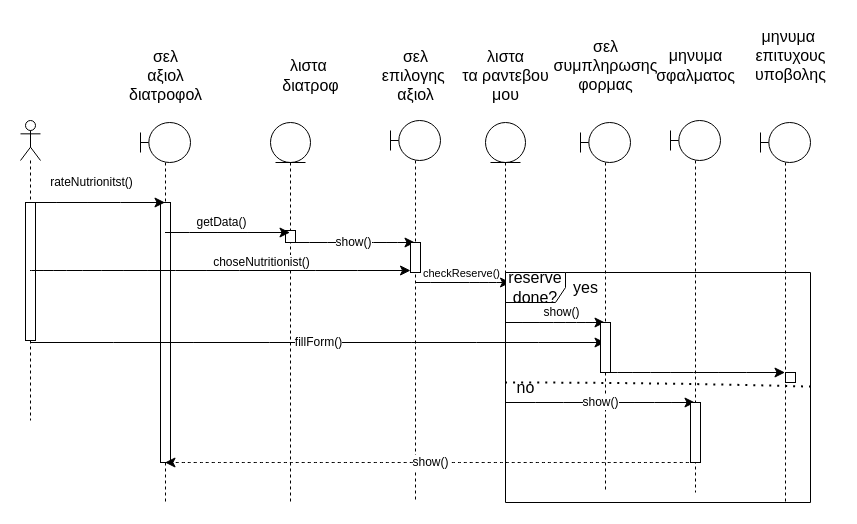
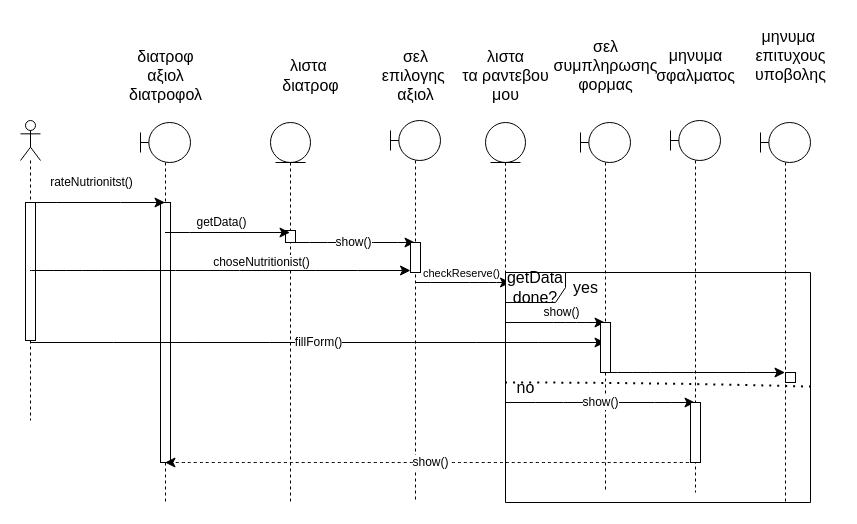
- <mxCell id="14" value="σελ&lt;br&gt;αξιολ&lt;br&gt;διατροφολ" style="text;html=1;align=center;verticalAlign=middle;resizable=0;points=[];autosize=1;strokeColor=none;fillColor=none;fontSize=16;" vertex="1" parent="1"><mxGeometry x="115" y="40" width="100" height="70" as="geometry" /></mxCell>
+ <mxCell id="14" value="διατροφ&lt;br&gt;αξιολ&lt;br&gt;διατροφολ" style="text;html=1;align=center;verticalAlign=middle;resizable=0;points=[];autosize=1;strokeColor=none;fillColor=none;fontSize=16;" vertex="1" parent="1"><mxGeometry x="115" y="40" width="100" height="70" as="geometry" /></mxCell>
- <mxCell id="26" value="reserve done?" style="shape=umlFrame;whiteSpace=wrap;html=1;pointerEvents=0;fontSize=16;" vertex="1" parent="1"><mxGeometry x="505" y="272" width="305" height="230" as="geometry" /></mxCell>
+ <mxCell id="26" value="getData done?" style="shape=umlFrame;whiteSpace=wrap;html=1;pointerEvents=0;fontSize=16;" vertex="1" parent="1"><mxGeometry x="505" y="272" width="305" height="230" as="geometry" /></mxCell>
